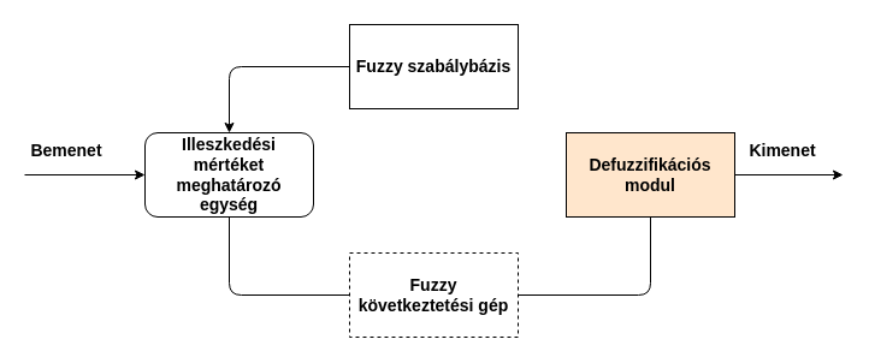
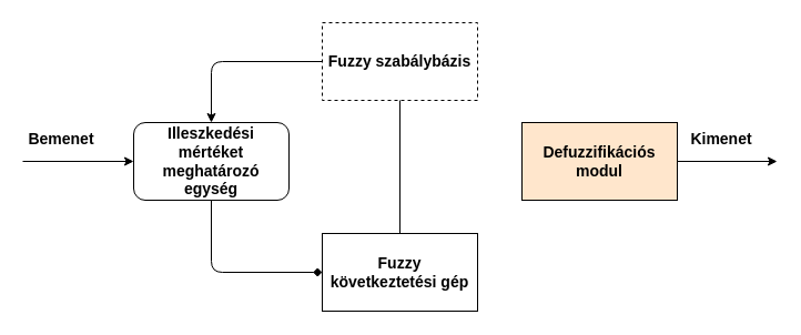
- <mxCell id="5" value="&lt;b&gt;&lt;font style=&quot;font-size: 14px&quot;&gt;Fuzzy szabálybázis&lt;/font&gt;&lt;/b&gt;" style="rounded=0;whiteSpace=wrap;html=1;" vertex="1" parent="1"><mxGeometry x="290" y="20" width="140" height="70" as="geometry" /></mxCell>
+ <mxCell id="5" value="&lt;b&gt;&lt;font style=&quot;font-size: 14px&quot;&gt;Fuzzy szabálybázis&lt;/font&gt;&lt;/b&gt;" style="rounded=0;whiteSpace=wrap;html=1;dashed=1;" vertex="1" parent="1"><mxGeometry x="290" y="20" width="140" height="70" as="geometry" /></mxCell>
+ <mxCell id="7" value="" style="endArrow=none;html=1;exitX=0.5;exitY=0;exitDx=0;exitDy=0;" edge="1" parent="1" source="3" target="5"><mxGeometry width="50" height="50" relative="1" as="geometry"><mxPoint x="360" y="240" as="sourcePoint" /><mxPoint x="410" y="190" as="targetPoint" /></mxGeometry></mxCell>
- <mxCell id="9" value="" style="endArrow=none;html=1;exitX=0.5;exitY=1;exitDx=0;exitDy=0;entryX=0;entryY=0.5;entryDx=0;entryDy=0;" edge="1" parent="1" source="2" target="3"><mxGeometry width="50" height="50" relative="1" as="geometry"><mxPoint x="360" y="240" as="sourcePoint" /><mxPoint x="410" y="190" as="targetPoint" /><Array as="points"><mxPoint x="190" y="245" /></Array></mxGeometry></mxCell>
+ <mxCell id="9" value="" style="endArrow=diamond;html=1;exitX=0.5;exitY=1;exitDx=0;exitDy=0;entryX=0;entryY=0.5;entryDx=0;entryDy=0;" edge="1" parent="1" source="2" target="3"><mxGeometry width="50" height="50" relative="1" as="geometry"><mxPoint x="360" y="240" as="sourcePoint" /><mxPoint x="410" y="190" as="targetPoint" /><Array as="points"><mxPoint x="190" y="245" /></Array></mxGeometry></mxCell>
- <mxCell id="3" value="&lt;b&gt;&lt;font style=&quot;font-size: 14px&quot;&gt;Fuzzy következtetési gép&lt;br&gt;&lt;/font&gt;&lt;/b&gt;" style="rounded=0;whiteSpace=wrap;html=1;dashed=1;" vertex="1" parent="1"><mxGeometry x="290" y="210" width="140" height="70" as="geometry" /></mxCell>
+ <mxCell id="3" value="&lt;b&gt;&lt;font style=&quot;font-size: 14px&quot;&gt;Fuzzy következtetési gép&lt;br&gt;&lt;/font&gt;&lt;/b&gt;" style="rounded=0;whiteSpace=wrap;html=1;" vertex="1" parent="1"><mxGeometry x="290" y="210" width="140" height="70" as="geometry" /></mxCell>
- <mxCell id="8" value="" style="endArrow=none;html=1;exitX=1;exitY=0.5;exitDx=0;exitDy=0;entryX=0.5;entryY=1;entryDx=0;entryDy=0;" edge="1" parent="1" source="3" target="4"><mxGeometry width="50" height="50" relative="1" as="geometry"><mxPoint x="360" y="240" as="sourcePoint" /><mxPoint x="410" y="190" as="targetPoint" /><Array as="points"><mxPoint x="540" y="245" /></Array></mxGeometry></mxCell>
